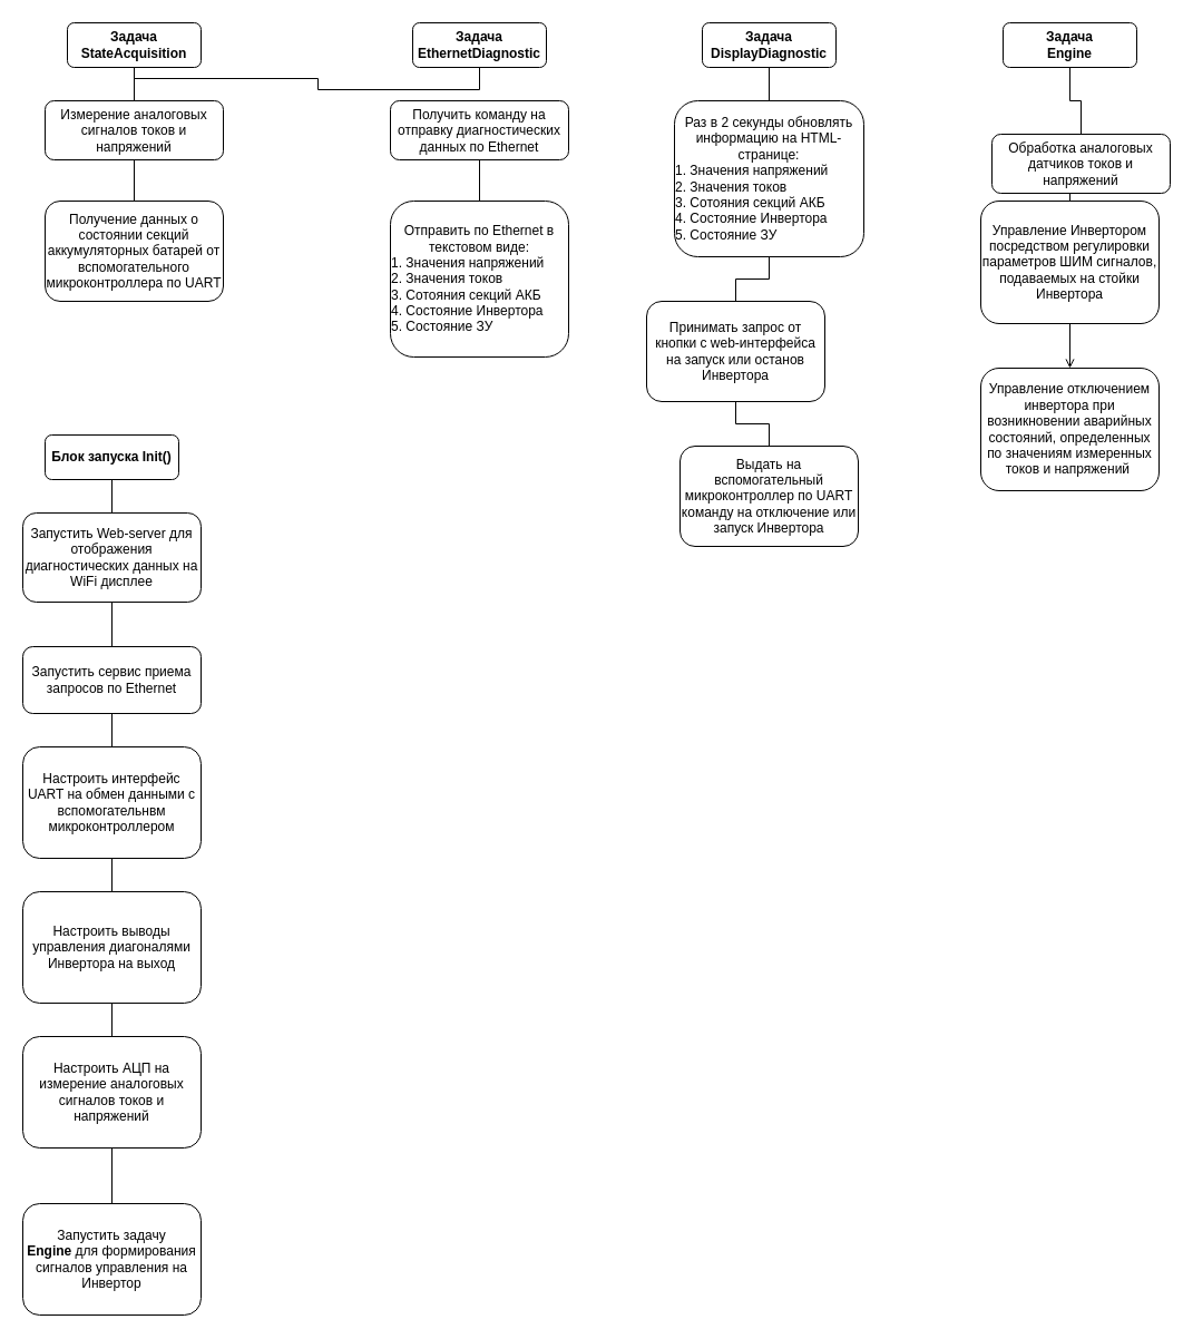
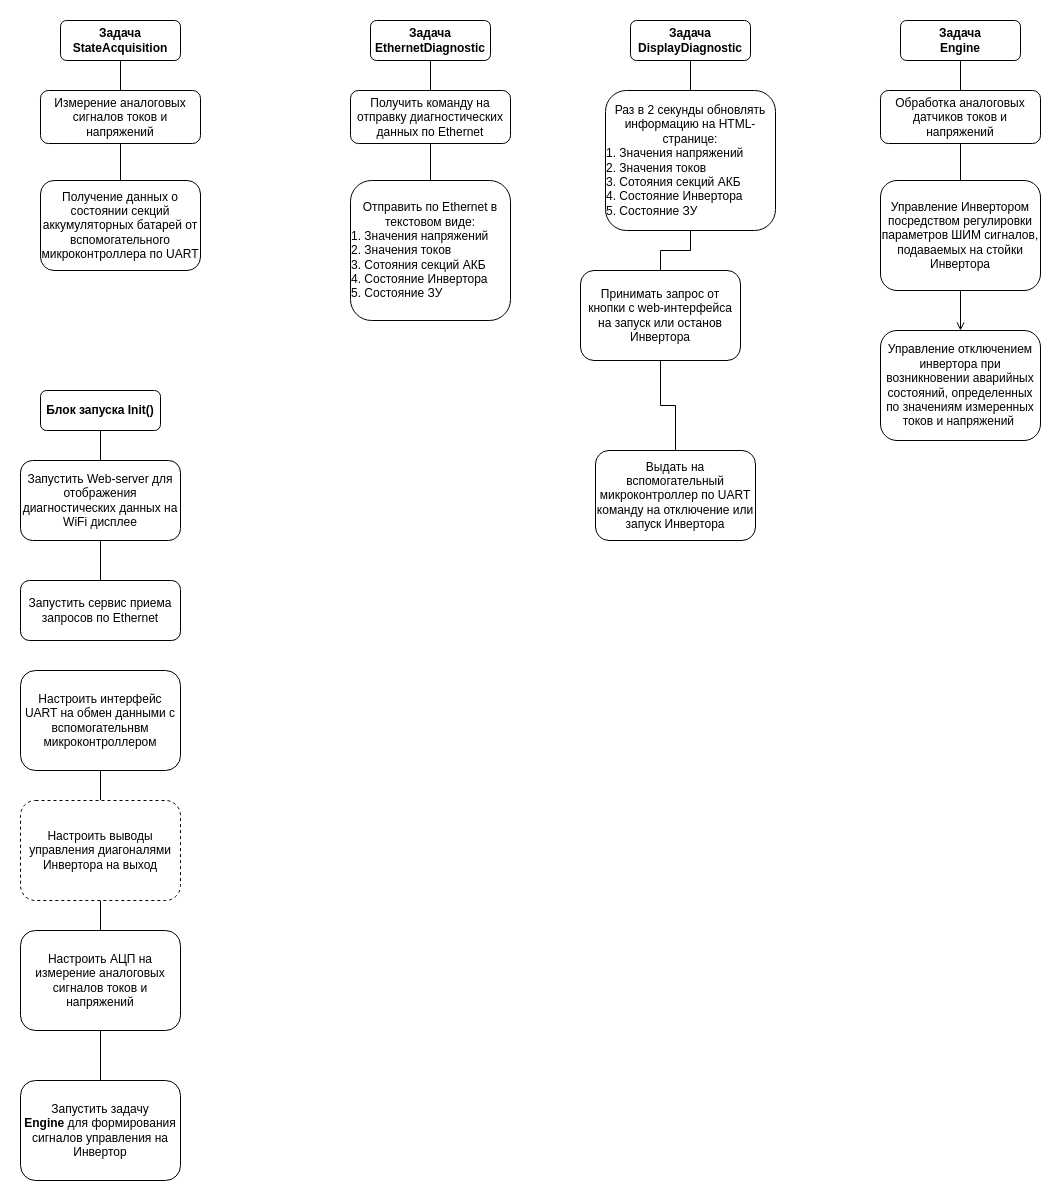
- <mxCell id="10" value="" style="rounded=0;html=1;jettySize=auto;orthogonalLoop=1;fontSize=11;endArrow=none;endFill=0;endSize=8;strokeWidth=1;shadow=0;labelBackgroundColor=none;edgeStyle=orthogonalEdgeStyle;exitX=0.5;exitY=1;exitDx=0;exitDy=0;" edge="1" parent="1" source="9" target="2"><mxGeometry x="0.333" y="20" relative="1" as="geometry"><mxPoint as="offset" /></mxGeometry></mxCell>
+ <mxCell id="10" value="" style="rounded=0;html=1;jettySize=auto;orthogonalLoop=1;fontSize=11;endArrow=none;endFill=0;endSize=8;strokeWidth=1;shadow=0;labelBackgroundColor=none;edgeStyle=orthogonalEdgeStyle;exitX=0.5;exitY=1;exitDx=0;exitDy=0;" edge="1" parent="1" source="9" target="7"><mxGeometry x="0.333" y="20" relative="1" as="geometry"><mxPoint as="offset" /></mxGeometry></mxCell>
- <mxCell id="27" value="Обработка аналоговых датчиков токов и напряжений" style="rounded=1;whiteSpace=wrap;html=1;fontSize=12;glass=0;strokeWidth=1;shadow=0;" vertex="1" parent="1"><mxGeometry x="890" y="120" width="160" height="53" as="geometry" /></mxCell>
+ <mxCell id="27" value="Обработка аналоговых датчиков токов и напряжений" style="rounded=1;whiteSpace=wrap;html=1;fontSize=12;glass=0;strokeWidth=1;shadow=0;" vertex="1" parent="1"><mxGeometry x="880" y="90" width="160" height="53" as="geometry" /></mxCell>
- <mxCell id="25" value="Выдать на вспомогательный микроконтроллер по UART команду на отключение или запуск Инвертора" style="rounded=1;whiteSpace=wrap;html=1;fontSize=12;glass=0;strokeWidth=1;shadow=0;" vertex="1" parent="1"><mxGeometry x="610" y="400" width="160" height="90" as="geometry" /></mxCell>
+ <mxCell id="25" value="Выдать на вспомогательный микроконтроллер по UART команду на отключение или запуск Инвертора" style="rounded=1;whiteSpace=wrap;html=1;fontSize=12;glass=0;strokeWidth=1;shadow=0;" vertex="1" parent="1"><mxGeometry x="595" y="450" width="160" height="90" as="geometry" /></mxCell>
- <mxCell id="18" value="" style="edgeStyle=orthogonalEdgeStyle;rounded=0;orthogonalLoop=1;jettySize=auto;html=1;endArrow=none;endFill=0;" edge="1" parent="1" source="19" target="24"><mxGeometry relative="1" as="geometry" /></mxCell>
- <mxCell id="34" value="Настроить выводы управления диагоналями Инвертора на выход" style="rounded=1;whiteSpace=wrap;html=1;fontSize=12;glass=0;strokeWidth=1;shadow=0;" vertex="1" parent="1"><mxGeometry x="20" y="800" width="160" height="100" as="geometry" /></mxCell>
+ <mxCell id="34" value="Настроить выводы управления диагоналями Инвертора на выход" style="rounded=1;whiteSpace=wrap;html=1;fontSize=12;glass=0;strokeWidth=1;shadow=0;dashed=1;" vertex="1" parent="1"><mxGeometry x="20" y="800" width="160" height="100" as="geometry" /></mxCell>
